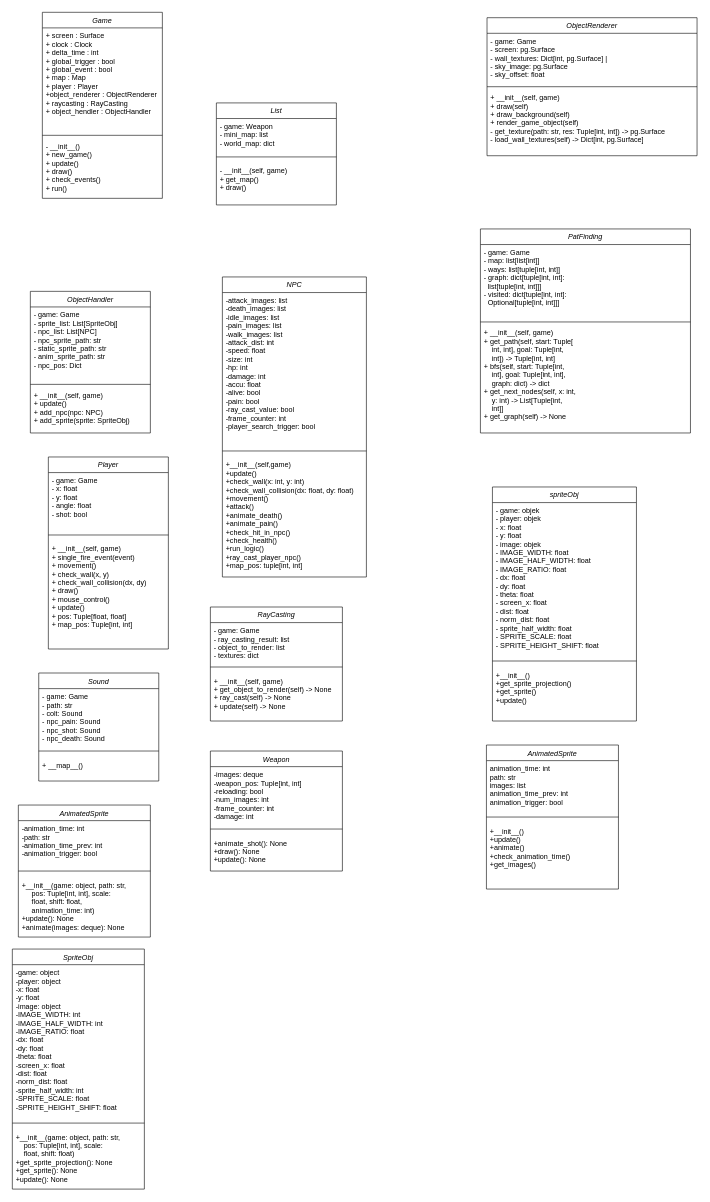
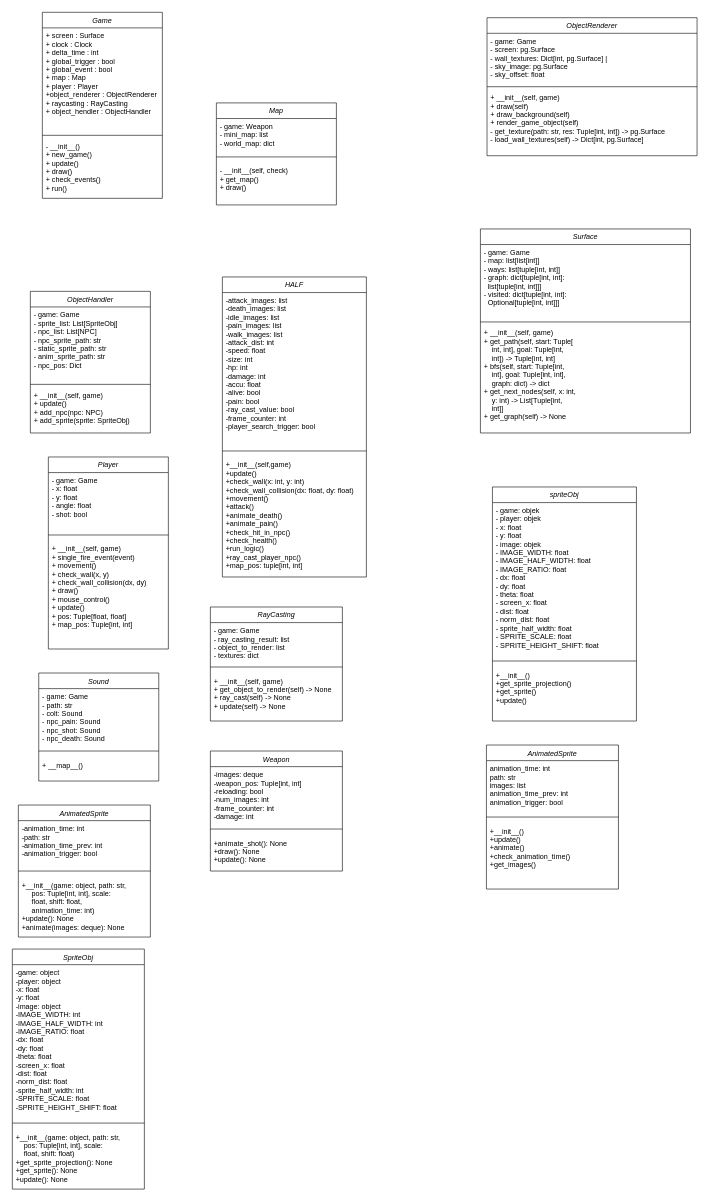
- <mxCell id="14" value="List" style="swimlane;fontStyle=2;align=center;verticalAlign=top;childLayout=stackLayout;horizontal=1;startSize=26;horizontalStack=0;resizeParent=1;resizeLast=0;collapsible=1;marginBottom=0;rounded=0;shadow=0;strokeWidth=1;" vertex="1" parent="1"><mxGeometry x="360" y="171" width="200" height="170" as="geometry"><mxRectangle x="230" y="140" width="160" height="26" as="alternateBounds" /></mxGeometry></mxCell>
+ <mxCell id="14" value="Map" style="swimlane;fontStyle=2;align=center;verticalAlign=top;childLayout=stackLayout;horizontal=1;startSize=26;horizontalStack=0;resizeParent=1;resizeLast=0;collapsible=1;marginBottom=0;rounded=0;shadow=0;strokeWidth=1;" vertex="1" parent="1"><mxGeometry x="360" y="171" width="200" height="170" as="geometry"><mxRectangle x="230" y="140" width="160" height="26" as="alternateBounds" /></mxGeometry></mxCell>
- <mxCell id="17" value="- __init__(self, game)&#10;+ get_map()&#10;+ draw()" style="text;align=left;verticalAlign=top;spacingLeft=4;spacingRight=4;overflow=hidden;rotatable=0;points=[[0,0.5],[1,0.5]];portConstraint=eastwest;" vertex="1" parent="14"><mxGeometry y="100" width="200" height="70" as="geometry" /></mxCell>
+ <mxCell id="17" value="- __init__(self, check)&#10;+ get_map()&#10;+ draw()" style="text;align=left;verticalAlign=top;spacingLeft=4;spacingRight=4;overflow=hidden;rotatable=0;points=[[0,0.5],[1,0.5]];portConstraint=eastwest;" vertex="1" parent="14"><mxGeometry y="100" width="200" height="70" as="geometry" /></mxCell>
- <mxCell id="22" value="PatFinding" style="swimlane;fontStyle=2;align=center;verticalAlign=top;childLayout=stackLayout;horizontal=1;startSize=26;horizontalStack=0;resizeParent=1;resizeLast=0;collapsible=1;marginBottom=0;rounded=0;shadow=0;strokeWidth=1;" vertex="1" parent="1"><mxGeometry x="800" y="381" width="350" height="340" as="geometry"><mxRectangle x="230" y="140" width="160" height="26" as="alternateBounds" /></mxGeometry></mxCell>
+ <mxCell id="22" value="Surface" style="swimlane;fontStyle=2;align=center;verticalAlign=top;childLayout=stackLayout;horizontal=1;startSize=26;horizontalStack=0;resizeParent=1;resizeLast=0;collapsible=1;marginBottom=0;rounded=0;shadow=0;strokeWidth=1;" vertex="1" parent="1"><mxGeometry x="800" y="381" width="350" height="340" as="geometry"><mxRectangle x="230" y="140" width="160" height="26" as="alternateBounds" /></mxGeometry></mxCell>
- <mxCell id="10" value="NPC" style="swimlane;fontStyle=2;align=center;verticalAlign=top;childLayout=stackLayout;horizontal=1;startSize=26;horizontalStack=0;resizeParent=1;resizeLast=0;collapsible=1;marginBottom=0;rounded=0;shadow=0;strokeWidth=1;" vertex="1" parent="1"><mxGeometry x="370" y="461" width="240" height="500" as="geometry"><mxRectangle x="230" y="140" width="160" height="26" as="alternateBounds" /></mxGeometry></mxCell>
+ <mxCell id="10" value="HALF" style="swimlane;fontStyle=2;align=center;verticalAlign=top;childLayout=stackLayout;horizontal=1;startSize=26;horizontalStack=0;resizeParent=1;resizeLast=0;collapsible=1;marginBottom=0;rounded=0;shadow=0;strokeWidth=1;" vertex="1" parent="1"><mxGeometry x="370" y="461" width="240" height="500" as="geometry"><mxRectangle x="230" y="140" width="160" height="26" as="alternateBounds" /></mxGeometry></mxCell>
